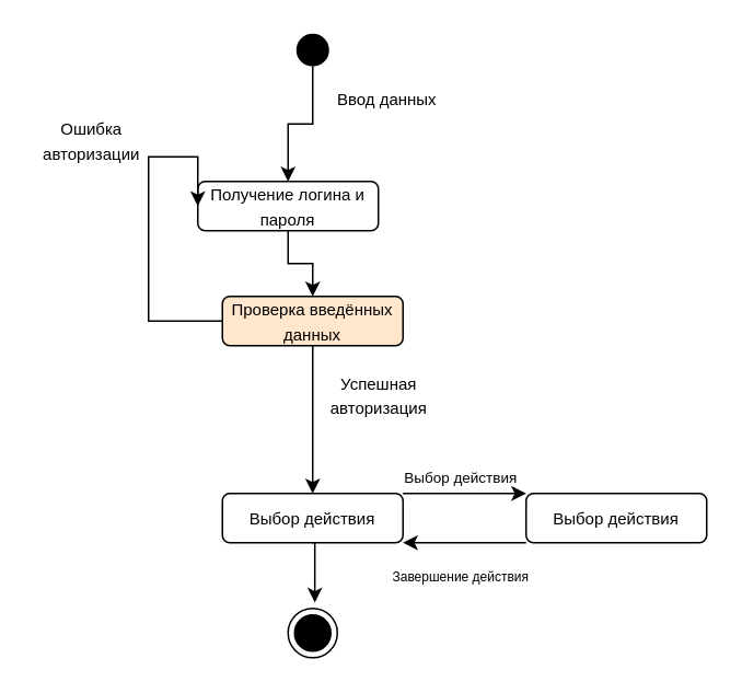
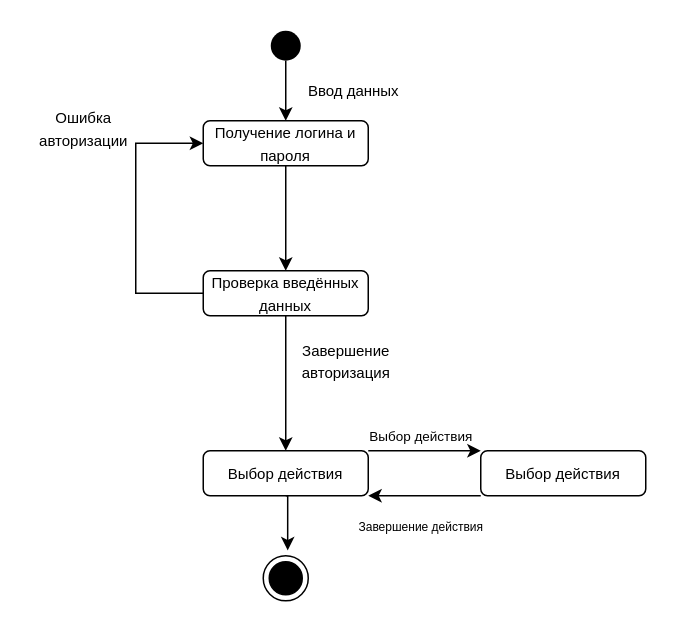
- <mxCell id="6" value="&lt;font style=&quot;font-size: 10px&quot;&gt;Получение логина и пароля&lt;/font&gt;" style="rounded=1;whiteSpace=wrap;html=1;" vertex="1" parent="1"><mxGeometry x="120" y="110" width="110" height="30" as="geometry" /></mxCell>
+ <mxCell id="6" value="&lt;font style=&quot;font-size: 10px&quot;&gt;Получение логина и пароля&lt;/font&gt;" style="rounded=1;whiteSpace=wrap;html=1;" vertex="1" parent="1"><mxGeometry x="135" y="80" width="110" height="30" as="geometry" /></mxCell>
- <mxCell id="9" value="&lt;font style=&quot;font-size: 10px&quot;&gt;Проверка введённых данных&lt;/font&gt;" style="whiteSpace=wrap;html=1;rounded=1;fillColor=#ffe6cc;" vertex="1" parent="1"><mxGeometry x="135" y="180" width="110" height="30" as="geometry" /></mxCell>
+ <mxCell id="9" value="&lt;font style=&quot;font-size: 10px&quot;&gt;Проверка введённых данных&lt;/font&gt;" style="whiteSpace=wrap;html=1;rounded=1;" vertex="1" parent="1"><mxGeometry x="135" y="180" width="110" height="30" as="geometry" /></mxCell>
- <mxCell id="17" value="&lt;font style=&quot;font-size: 10px&quot;&gt;Успешная &lt;br&gt;авторизация&lt;/font&gt;" style="text;html=1;align=center;verticalAlign=middle;resizable=0;points=[];autosize=1;" vertex="1" parent="1"><mxGeometry x="195" y="220" width="70" height="40" as="geometry" /></mxCell>
+ <mxCell id="17" value="&lt;font style=&quot;font-size: 10px&quot;&gt;Завершение &lt;br&gt;авторизация&lt;/font&gt;" style="text;html=1;align=center;verticalAlign=middle;resizable=0;points=[];autosize=1;" vertex="1" parent="1"><mxGeometry x="195" y="220" width="70" height="40" as="geometry" /></mxCell>
